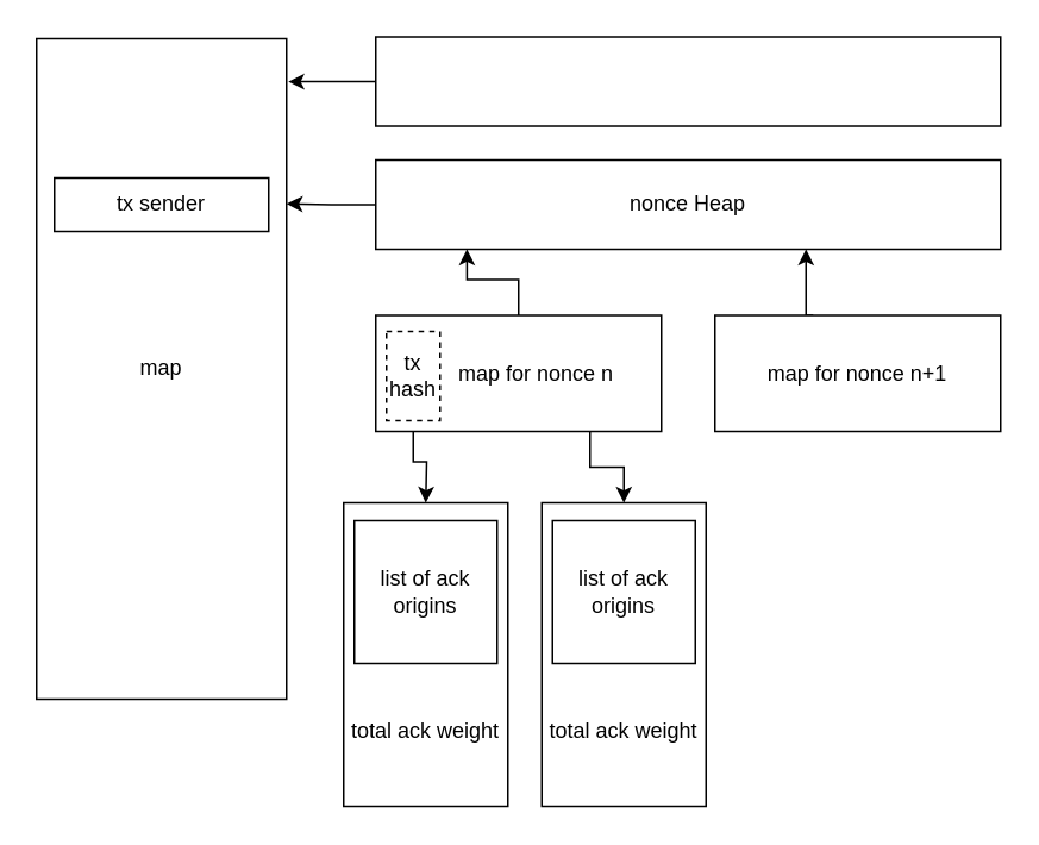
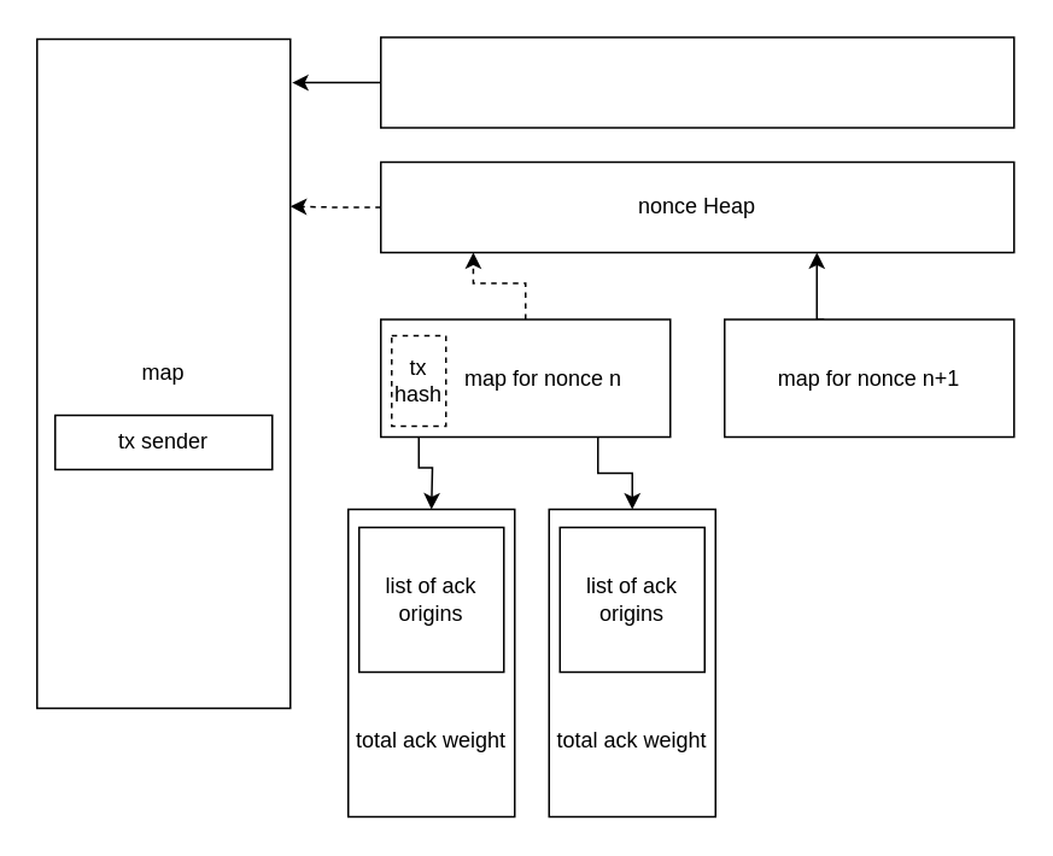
- <mxCell id="12" value="tx sender" style="rounded=0;whiteSpace=wrap;html=1;" vertex="1" parent="1"><mxGeometry x="30" y="99" width="120" height="30" as="geometry" /></mxCell>
+ <mxCell id="12" value="tx sender" style="rounded=0;whiteSpace=wrap;html=1;" vertex="1" parent="1"><mxGeometry x="30" y="229" width="120" height="30" as="geometry" /></mxCell>
- <mxCell id="6" style="edgeStyle=orthogonalEdgeStyle;rounded=0;orthogonalLoop=1;jettySize=auto;html=1;exitX=0;exitY=0.5;exitDx=0;exitDy=0;entryX=1;entryY=0.25;entryDx=0;entryDy=0;" edge="1" parent="1" source="7" target="3"><mxGeometry relative="1" as="geometry" /></mxCell>
+ <mxCell id="6" style="edgeStyle=orthogonalEdgeStyle;rounded=0;orthogonalLoop=1;jettySize=auto;html=1;exitX=0;exitY=0.5;exitDx=0;exitDy=0;entryX=1;entryY=0.25;entryDx=0;entryDy=0;dashed=1;" edge="1" parent="1" source="7" target="3"><mxGeometry relative="1" as="geometry" /></mxCell>
- <mxCell id="8" style="edgeStyle=orthogonalEdgeStyle;rounded=0;orthogonalLoop=1;jettySize=auto;html=1;exitX=0.5;exitY=0;exitDx=0;exitDy=0;entryX=0.146;entryY=1;entryDx=0;entryDy=0;entryPerimeter=0;" edge="1" parent="1" source="11" target="7"><mxGeometry relative="1" as="geometry" /></mxCell>
+ <mxCell id="8" style="edgeStyle=orthogonalEdgeStyle;rounded=0;orthogonalLoop=1;jettySize=auto;html=1;exitX=0.5;exitY=0;exitDx=0;exitDy=0;entryX=0.146;entryY=1;entryDx=0;entryDy=0;entryPerimeter=0;dashed=1;" edge="1" parent="1" source="11" target="7"><mxGeometry relative="1" as="geometry" /></mxCell>
